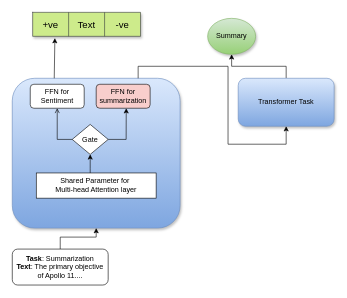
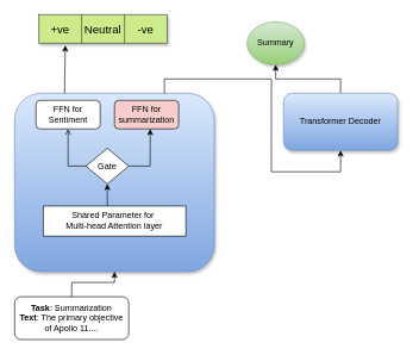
- <mxCell id="9" value="Text" style="shape=partialRectangle;html=1;whiteSpace=wrap;connectable=0;strokeColor=inherit;overflow=hidden;fillColor=none;top=0;left=0;bottom=0;right=0;pointerEvents=1;fontSize=16;" vertex="1" parent="7"><mxGeometry x="60" width="60" height="40" as="geometry"><mxRectangle width="60" height="40" as="alternateBounds" /></mxGeometry></mxCell>
+ <mxCell id="9" value="Neutral" style="shape=partialRectangle;html=1;whiteSpace=wrap;connectable=0;strokeColor=inherit;overflow=hidden;fillColor=none;top=0;left=0;bottom=0;right=0;pointerEvents=1;fontSize=16;" vertex="1" parent="7"><mxGeometry x="60" width="60" height="40" as="geometry"><mxRectangle width="60" height="40" as="alternateBounds" /></mxGeometry></mxCell>
- <mxCell id="4" value="&lt;div&gt;Transformer Task&lt;/div&gt;" style="rounded=1;whiteSpace=wrap;html=1;shadow=1;fillColor=#dae8fc;strokeColor=#6c8ebf;gradientColor=#7ea6e0;" vertex="1" parent="1"><mxGeometry x="397" y="130" width="160" height="80" as="geometry" /></mxCell>
+ <mxCell id="4" value="&lt;div&gt;Transformer Decoder&lt;/div&gt;" style="rounded=1;whiteSpace=wrap;html=1;shadow=1;fillColor=#dae8fc;strokeColor=#6c8ebf;gradientColor=#7ea6e0;" vertex="1" parent="1"><mxGeometry x="397" y="130" width="160" height="80" as="geometry" /></mxCell>
